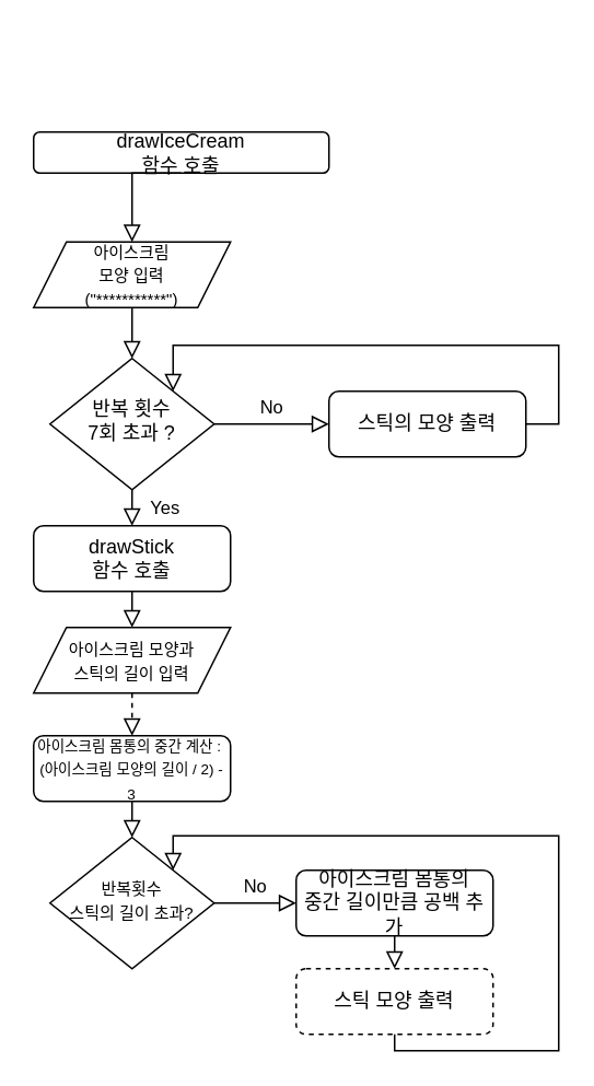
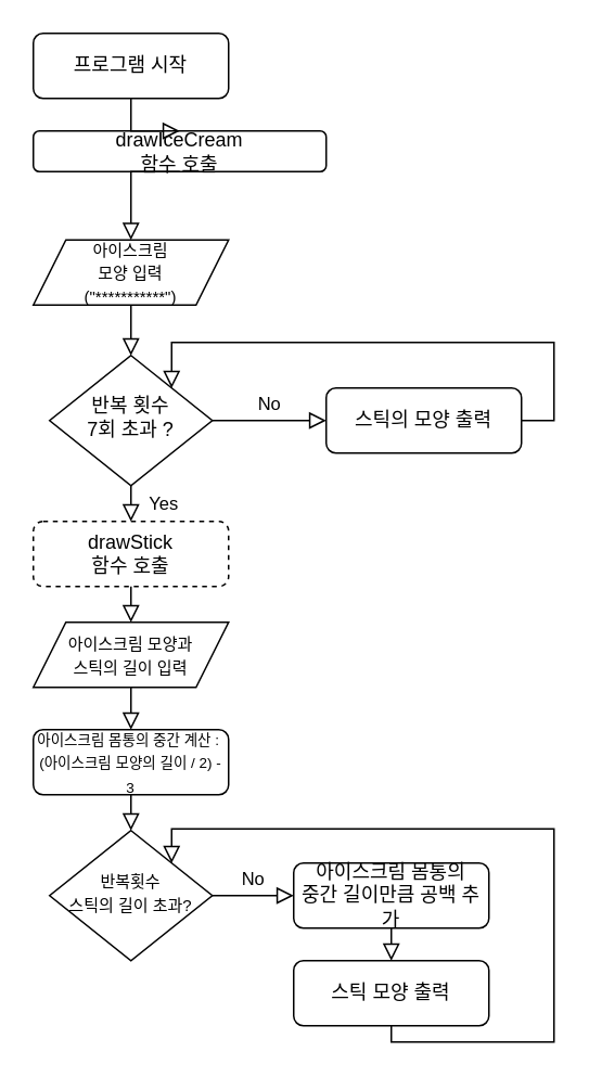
+ <mxCell id="2" value="프로그램 시작" style="rounded=1;whiteSpace=wrap;html=1;fontSize=12;glass=0;strokeWidth=1;shadow=0;" parent="1" vertex="1"><mxGeometry x="20" y="20" width="120" height="40" as="geometry" /></mxCell>
+ <mxCell id="6" value="" style="edgeStyle=orthogonalEdgeStyle;rounded=0;html=1;jettySize=auto;orthogonalLoop=1;fontSize=11;endArrow=block;endFill=0;endSize=8;strokeWidth=1;shadow=0;labelBackgroundColor=none;exitX=0.5;exitY=1;exitDx=0;exitDy=0;entryX=0.5;entryY=0;entryDx=0;entryDy=0;" edge="1" parent="1" source="2" target="4"><mxGeometry y="10" relative="1" as="geometry"><mxPoint as="offset" /><mxPoint x="110" y="460" as="sourcePoint" /><mxPoint x="160" y="460" as="targetPoint" /><Array as="points"><mxPoint x="80" y="60" /><mxPoint x="80" y="60" /></Array></mxGeometry></mxCell>
- <mxCell id="5" value="drawStick&lt;br&gt;함수 호출" style="rounded=1;whiteSpace=wrap;html=1;fontSize=12;glass=0;strokeWidth=1;shadow=0;" vertex="1" parent="1"><mxGeometry x="20" y="320" width="120" height="40" as="geometry" /></mxCell>
+ <mxCell id="5" value="drawStick&lt;br&gt;함수 호출" style="rounded=1;whiteSpace=wrap;html=1;fontSize=12;glass=0;strokeWidth=1;shadow=0;dashed=1;" vertex="1" parent="1"><mxGeometry x="20" y="320" width="120" height="40" as="geometry" /></mxCell>
- <mxCell id="15" value="" style="edgeStyle=orthogonalEdgeStyle;rounded=0;html=1;jettySize=auto;orthogonalLoop=1;fontSize=11;endArrow=block;endFill=0;endSize=8;strokeWidth=1;shadow=0;labelBackgroundColor=none;exitX=0.5;exitY=1;exitDx=0;exitDy=0;entryX=0.5;entryY=0;entryDx=0;entryDy=0;dashed=1;" edge="1" parent="1" source="12" target="14"><mxGeometry y="10" relative="1" as="geometry"><mxPoint as="offset" /><mxPoint x="90" y="372" as="sourcePoint" /><mxPoint x="90" y="398" as="targetPoint" /><Array as="points"><mxPoint x="80" y="438" /><mxPoint x="80" y="438" /></Array></mxGeometry></mxCell>
+ <mxCell id="15" value="" style="edgeStyle=orthogonalEdgeStyle;rounded=0;html=1;jettySize=auto;orthogonalLoop=1;fontSize=11;endArrow=block;endFill=0;endSize=8;strokeWidth=1;shadow=0;labelBackgroundColor=none;exitX=0.5;exitY=1;exitDx=0;exitDy=0;entryX=0.5;entryY=0;entryDx=0;entryDy=0;" edge="1" parent="1" source="12" target="14"><mxGeometry y="10" relative="1" as="geometry"><mxPoint as="offset" /><mxPoint x="90" y="372" as="sourcePoint" /><mxPoint x="90" y="398" as="targetPoint" /><Array as="points"><mxPoint x="80" y="438" /><mxPoint x="80" y="438" /></Array></mxGeometry></mxCell>
- <mxCell id="23" value="스틱 모양 출력" style="rounded=1;whiteSpace=wrap;html=1;fontSize=12;glass=0;strokeWidth=1;shadow=0;dashed=1;" vertex="1" parent="1"><mxGeometry x="180" y="590" width="120" height="40" as="geometry" /></mxCell>
+ <mxCell id="23" value="스틱 모양 출력" style="rounded=1;whiteSpace=wrap;html=1;fontSize=12;glass=0;strokeWidth=1;shadow=0;" vertex="1" parent="1"><mxGeometry x="180" y="590" width="120" height="40" as="geometry" /></mxCell>
